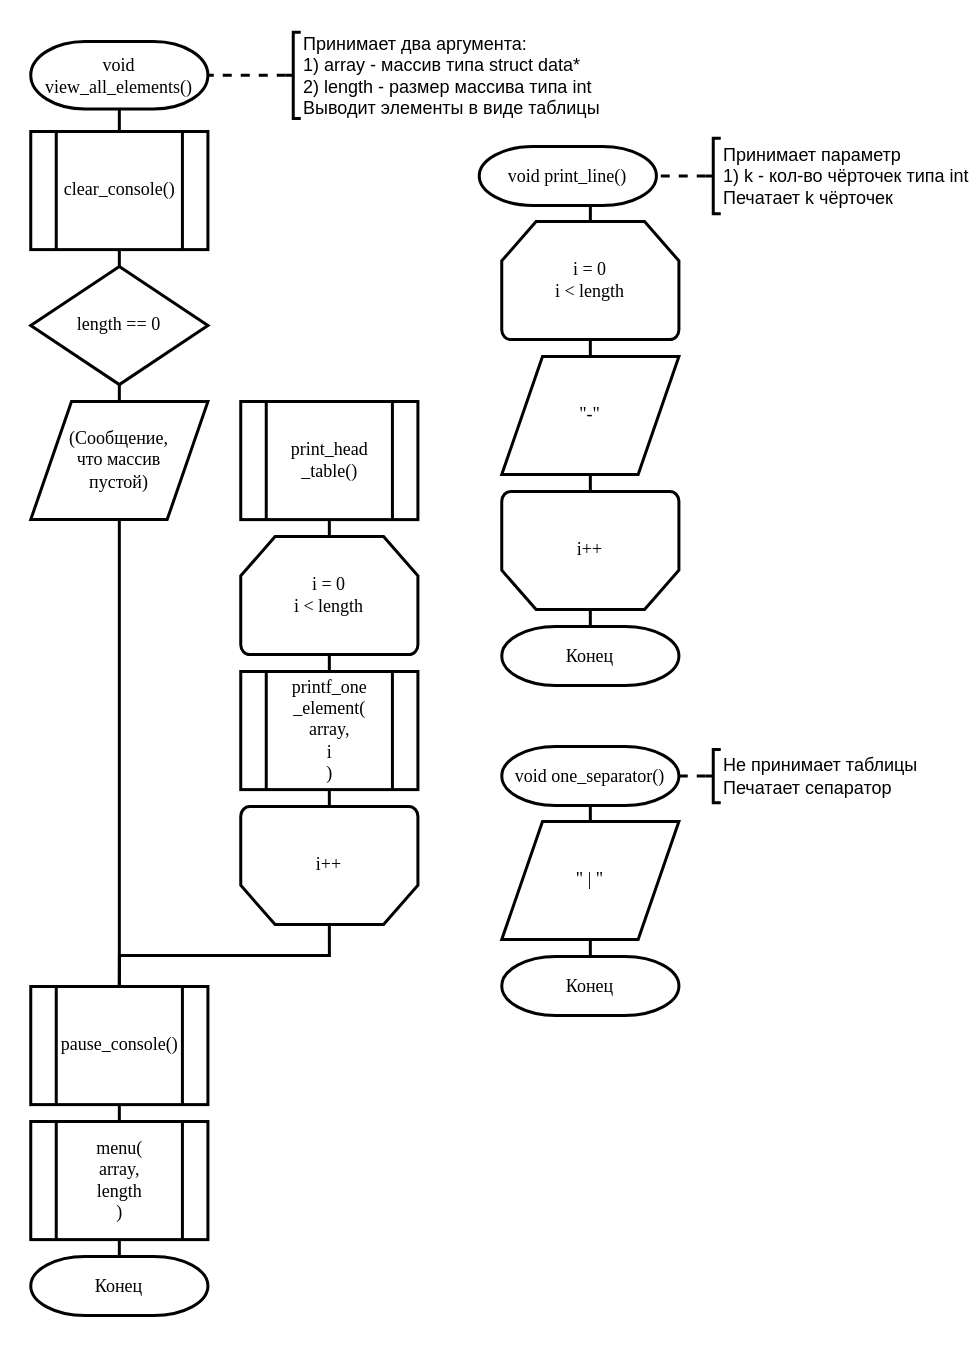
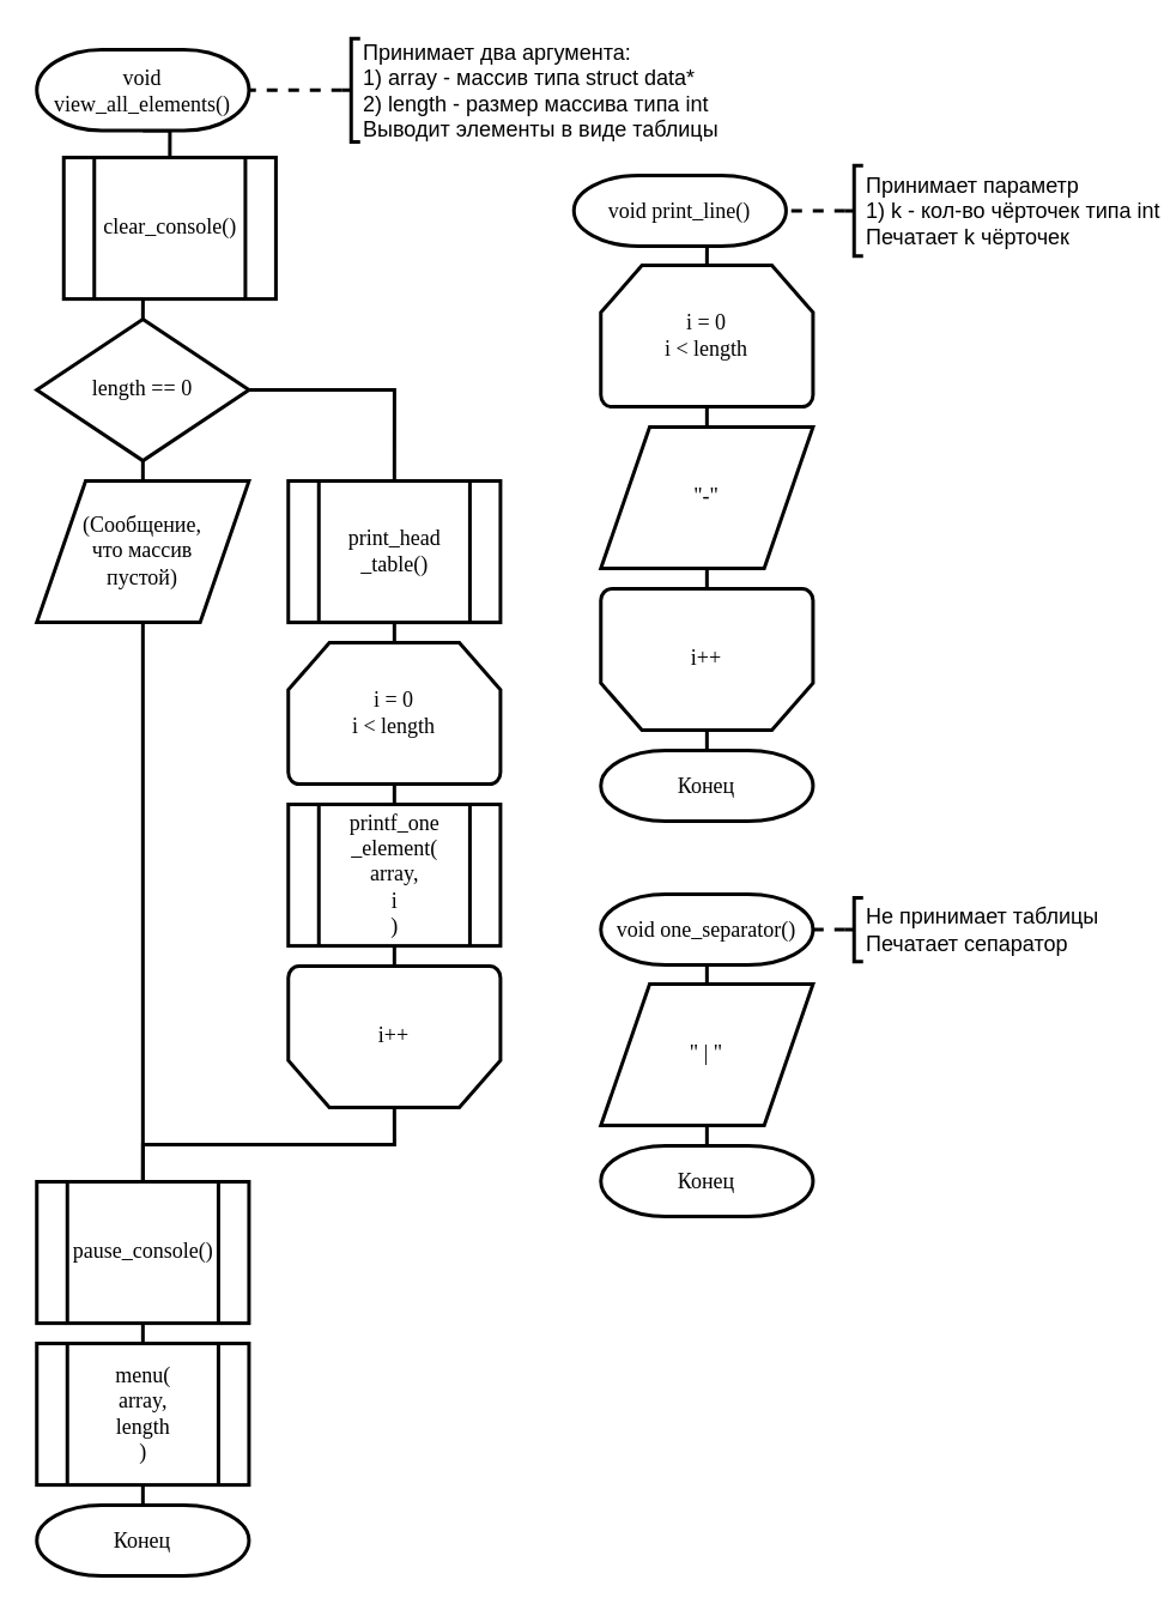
- <mxCell id="19" value="clear_console()" style="verticalLabelPosition=middle;verticalAlign=middle;html=1;shape=process;whiteSpace=wrap;rounded=0;size=0.14;arcSize=6;strokeWidth=2;fontFamily=Times New Roman;labelPosition=center;align=center;" vertex="1" parent="1"><mxGeometry x="20" y="87" width="118.11" height="78.74" as="geometry" /></mxCell>
+ <mxCell id="19" value="clear_console()" style="verticalLabelPosition=middle;verticalAlign=middle;html=1;shape=process;whiteSpace=wrap;rounded=0;size=0.14;arcSize=6;strokeWidth=2;fontFamily=Times New Roman;labelPosition=center;align=center;" vertex="1" parent="1"><mxGeometry x="35" y="87" width="118.11" height="78.74" as="geometry" /></mxCell>
+ <mxCell id="4" style="edgeStyle=orthogonalEdgeStyle;rounded=0;orthogonalLoop=1;jettySize=auto;html=1;exitX=1;exitY=0.5;exitDx=0;exitDy=0;exitPerimeter=0;entryX=0.5;entryY=0;entryDx=0;entryDy=0;endArrow=none;endFill=0;strokeWidth=2;" edge="1" parent="1" source="6" target="10"><mxGeometry relative="1" as="geometry" /></mxCell>
